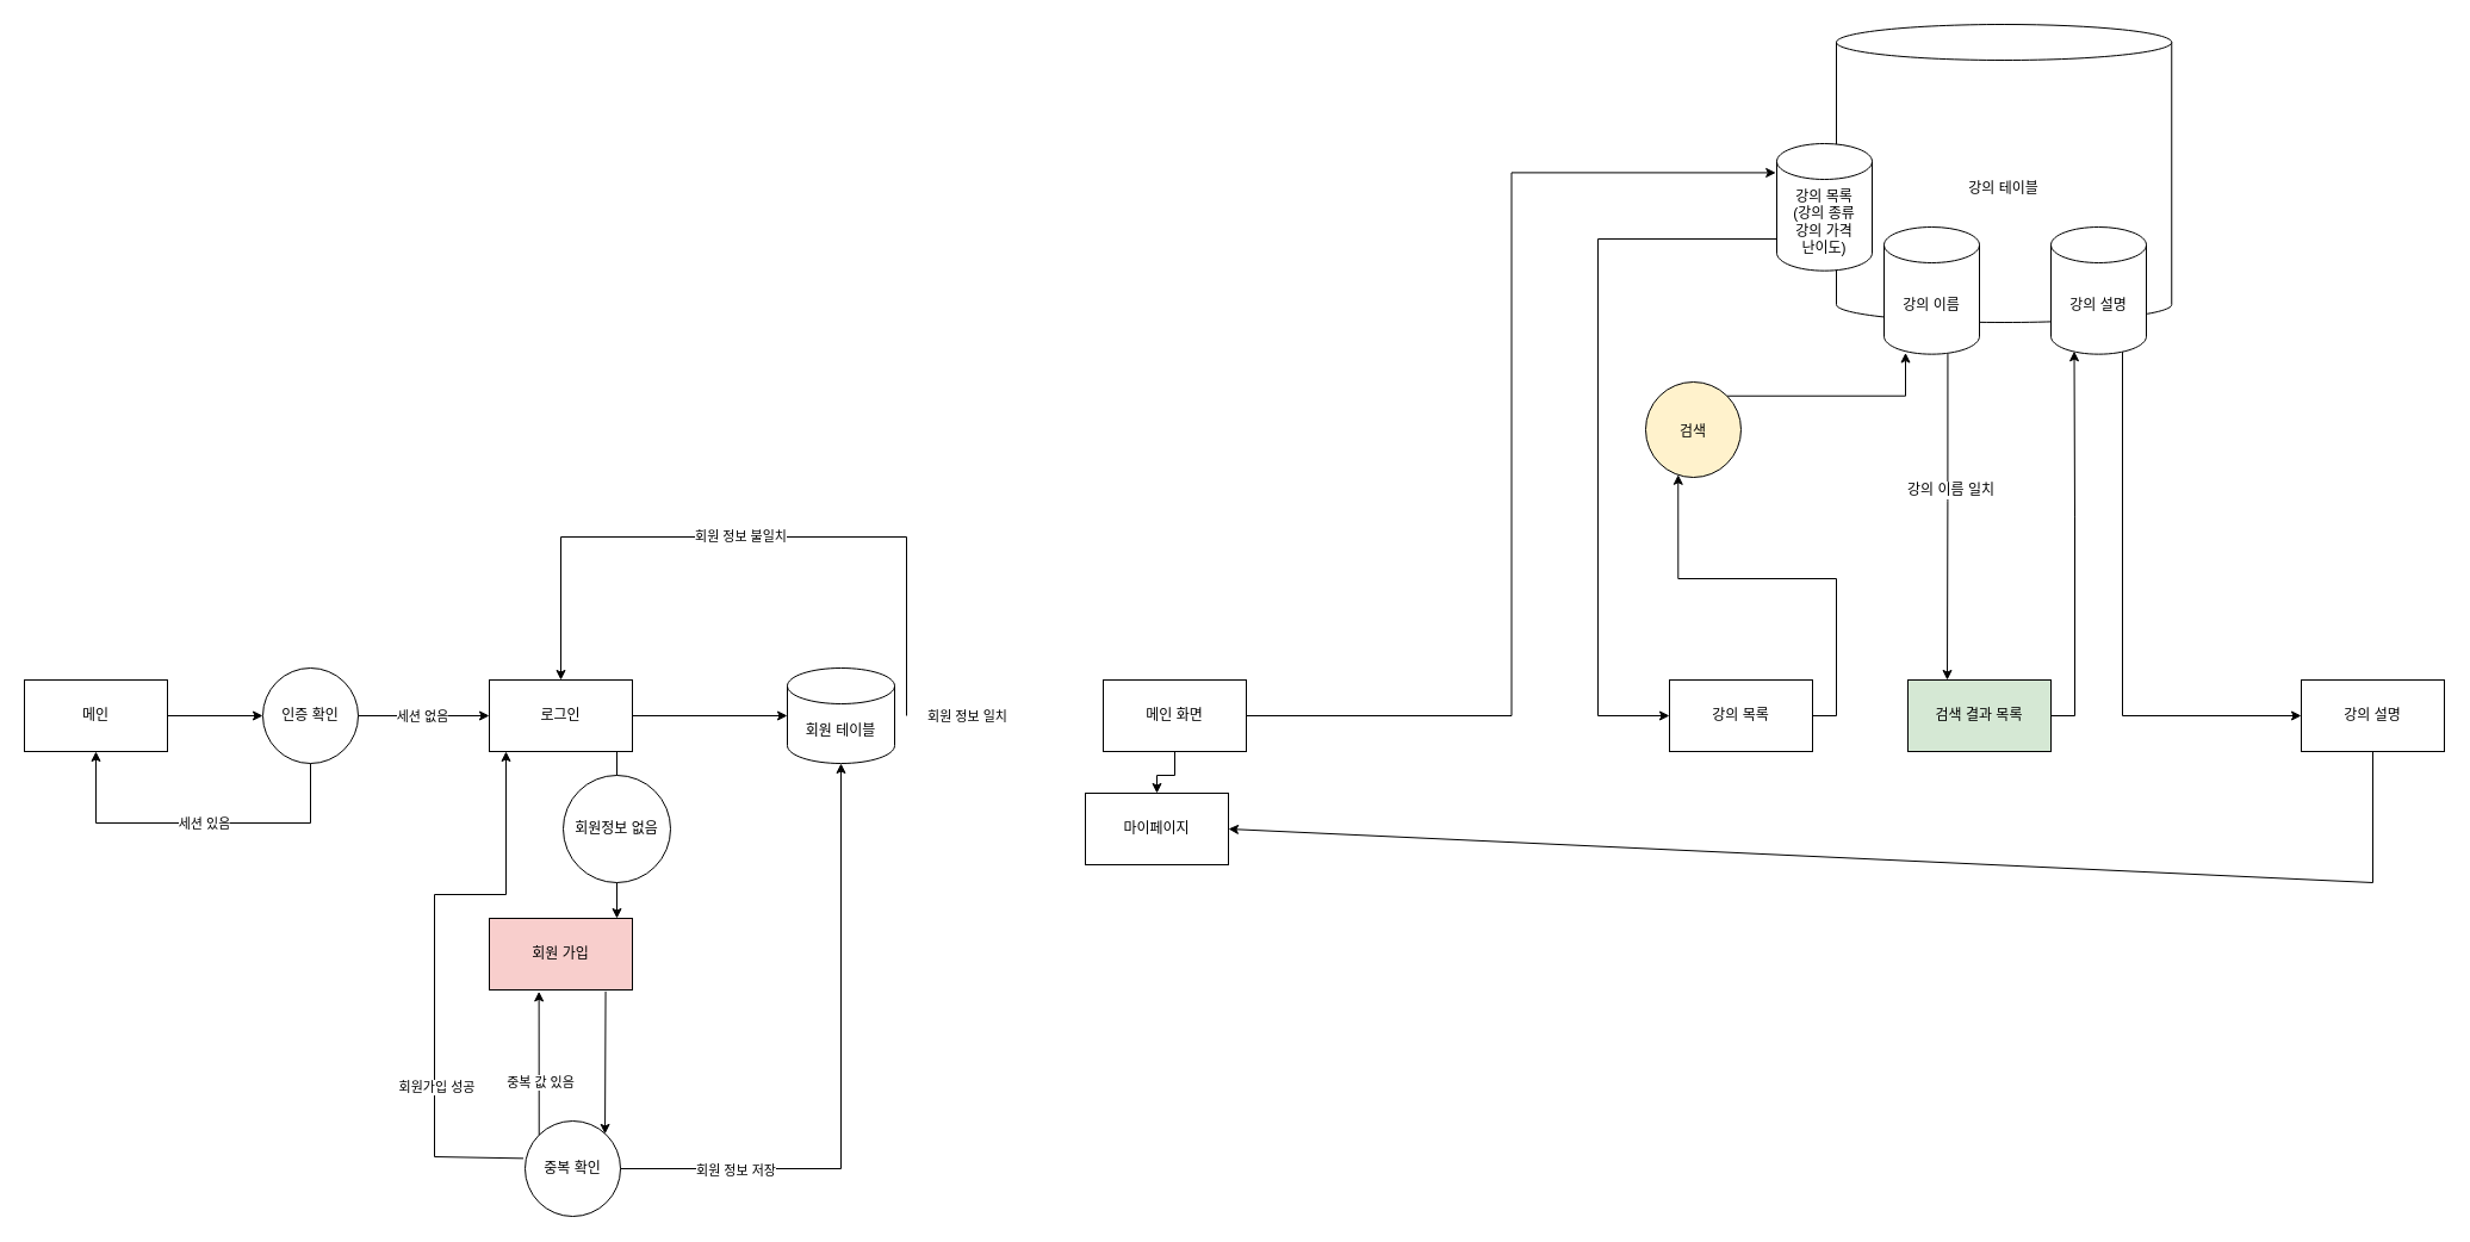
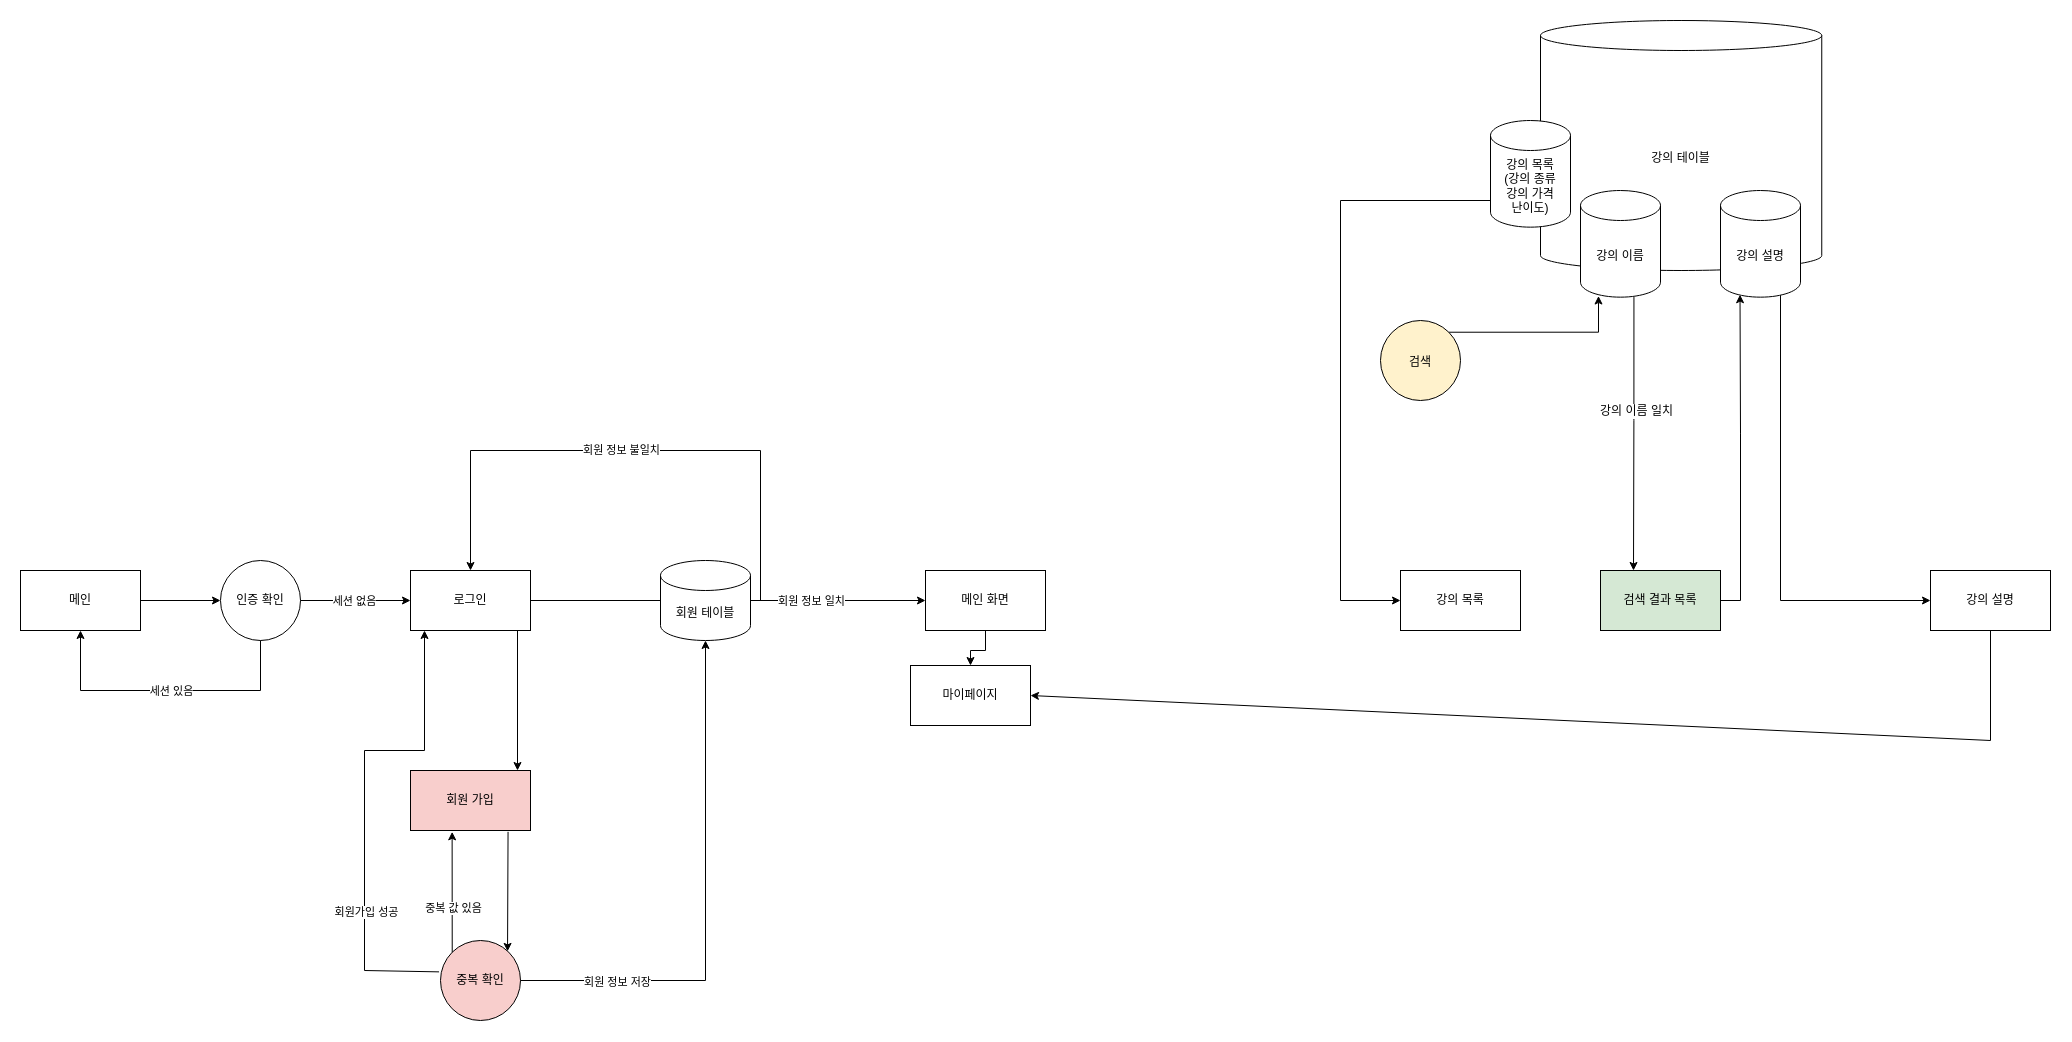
- <mxCell id="15" style="edgeStyle=orthogonalEdgeStyle;rounded=0;orthogonalLoop=1;jettySize=auto;html=1;exitX=1;exitY=0.5;exitDx=0;exitDy=0;entryX=-0.01;entryY=0.229;entryDx=0;entryDy=0;entryPerimeter=0;" edge="1" parent="1" source="16" target="43"><mxGeometry relative="1" as="geometry" /></mxCell>
- <mxCell id="25" style="edgeStyle=orthogonalEdgeStyle;rounded=0;orthogonalLoop=1;jettySize=auto;html=1;exitX=1;exitY=0.5;exitDx=0;exitDy=0;entryX=0.341;entryY=0.972;entryDx=0;entryDy=0;entryPerimeter=0;fontSize=16;" edge="1" parent="1" source="26" target="45"><mxGeometry relative="1" as="geometry" /></mxCell>
- <mxCell id="21" value="" style="endArrow=classic;html=1;rounded=0;exitX=1;exitY=0.5;exitDx=0;exitDy=0;" edge="1" parent="1" source="3" target="22"><mxGeometry width="50" height="50" relative="1" as="geometry"><mxPoint x="470" y="810" as="sourcePoint" /><mxPoint x="520" y="760" as="targetPoint" /></mxGeometry></mxCell>
+ <mxCell id="21" value="" style="endArrow=classic;html=1;rounded=0;exitX=1;exitY=0.5;exitDx=0;exitDy=0;entryX=0;entryY=0.5;entryDx=0;entryDy=0;" edge="1" parent="1" source="3" target="16"><mxGeometry width="50" height="50" relative="1" as="geometry"><mxPoint x="470" y="810" as="sourcePoint" /><mxPoint x="520" y="760" as="targetPoint" /></mxGeometry></mxCell>
- <mxCell id="38" value="회원정보 없음" style="ellipse;whiteSpace=wrap;html=1;aspect=fixed;" vertex="1" parent="1"><mxGeometry x="472" y="650" width="90" height="90" as="geometry" /></mxCell>
- <mxCell id="17" value="중복 확인" style="ellipse;whiteSpace=wrap;html=1;aspect=fixed;" vertex="1" parent="1"><mxGeometry x="440" y="940" width="80" height="80" as="geometry" /></mxCell>
+ <mxCell id="17" value="중복 확인" style="ellipse;whiteSpace=wrap;html=1;aspect=fixed;fillColor=#f8cecc;" vertex="1" parent="1"><mxGeometry x="440" y="940" width="80" height="80" as="geometry" /></mxCell>
